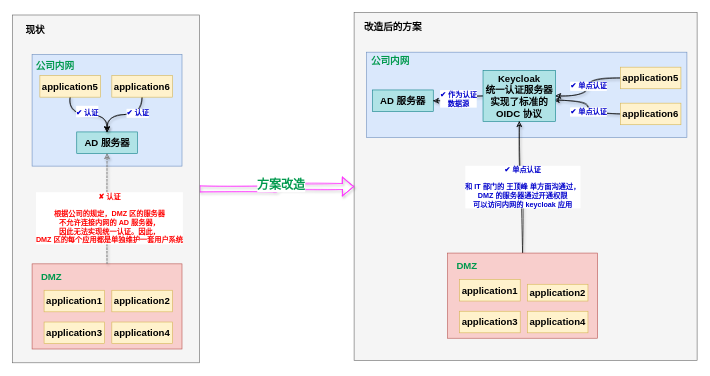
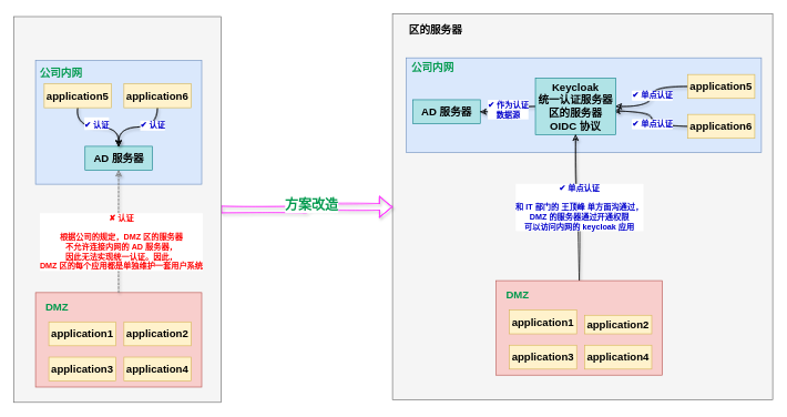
- <mxCell id="39" value="&lt;font size=&quot;1&quot; style=&quot;&quot;&gt;&lt;b style=&quot;font-size: 16px;&quot;&gt;改造后的方案&lt;/b&gt;&lt;/font&gt;" style="text;html=1;strokeColor=none;fillColor=none;align=center;verticalAlign=middle;whiteSpace=wrap;rounded=0;" vertex="1" parent="1"><mxGeometry x="603" y="28" width="104" height="30" as="geometry" /></mxCell>
+ <mxCell id="39" value="&lt;font size=&quot;1&quot; style=&quot;&quot;&gt;&lt;b style=&quot;font-size: 16px;&quot;&gt;区的服务器&lt;/b&gt;&lt;/font&gt;" style="text;html=1;strokeColor=none;fillColor=none;align=center;verticalAlign=middle;whiteSpace=wrap;rounded=0;" vertex="1" parent="1"><mxGeometry x="603" y="28" width="104" height="30" as="geometry" /></mxCell>
- <mxCell id="38" value="&lt;font size=&quot;1&quot; style=&quot;&quot;&gt;&lt;b style=&quot;font-size: 16px;&quot;&gt;现状&lt;/b&gt;&lt;/font&gt;" style="text;html=1;strokeColor=none;fillColor=none;align=center;verticalAlign=middle;whiteSpace=wrap;rounded=0;" vertex="1" parent="1"><mxGeometry x="24" y="33" width="69" height="30" as="geometry" /></mxCell>
- <mxCell id="30" value="&lt;font color=&quot;#000000&quot;&gt;&lt;b&gt;Keycloak &lt;br&gt;统一认证服务器&lt;br&gt;实现了标准的&lt;br&gt;OIDC 协议&lt;br&gt;&lt;/b&gt;&lt;/font&gt;" style="rounded=0;whiteSpace=wrap;html=1;fontSize=16;fillColor=#b0e3e6;strokeColor=#0e8088;" vertex="1" parent="1"><mxGeometry x="805" y="116.5" width="121" height="85" as="geometry" /></mxCell>
+ <mxCell id="30" value="&lt;font color=&quot;#000000&quot;&gt;&lt;b&gt;Keycloak &lt;br&gt;统一认证服务器&lt;br&gt;区的服务器&lt;br&gt;OIDC 协议&lt;br&gt;&lt;/b&gt;&lt;/font&gt;" style="rounded=0;whiteSpace=wrap;html=1;fontSize=16;fillColor=#b0e3e6;strokeColor=#0e8088;" vertex="1" parent="1"><mxGeometry x="805" y="116.5" width="121" height="85" as="geometry" /></mxCell>
